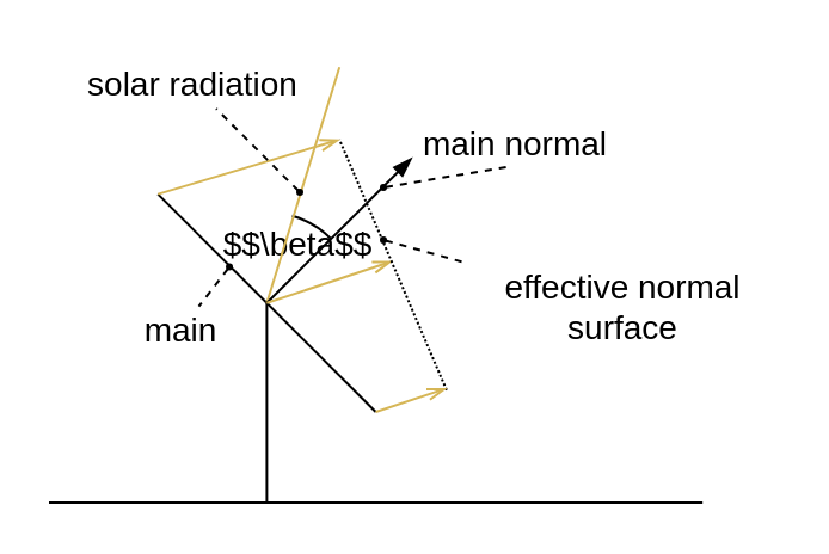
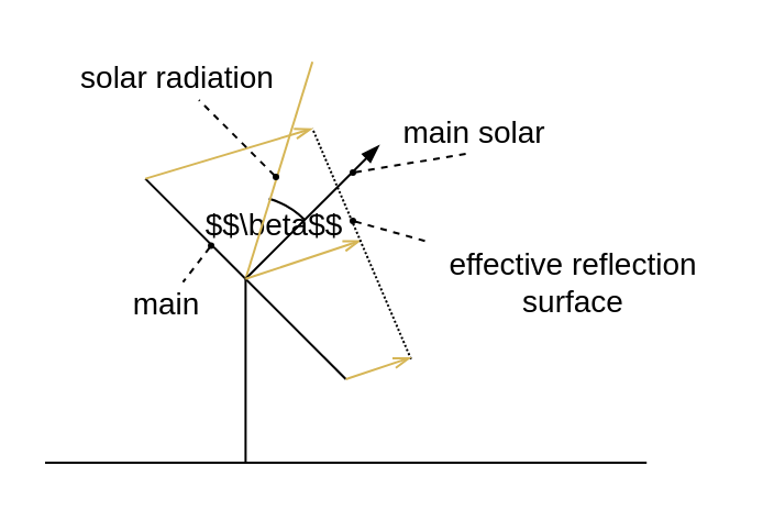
- <mxCell id="12" value="main normal" style="text;html=1;align=center;verticalAlign=middle;resizable=0;points=[];autosize=1;fontSize=14;" parent="2" vertex="1"><mxGeometry x="150.0" y="30" width="90" height="20" as="geometry" /></mxCell>
+ <mxCell id="12" value="main solar" style="text;html=1;align=center;verticalAlign=middle;resizable=0;points=[];autosize=1;fontSize=14;" parent="2" vertex="1"><mxGeometry x="150.0" y="30" width="90" height="20" as="geometry" /></mxCell>
- <mxCell id="14" value="effective normal &lt;br&gt;surface" style="text;html=1;align=center;verticalAlign=middle;resizable=0;points=[];autosize=1;fontSize=14;" parent="2" vertex="1"><mxGeometry x="175" y="87.8" width="130" height="40" as="geometry" /></mxCell>
+ <mxCell id="14" value="effective reflection &lt;br&gt;surface" style="text;html=1;align=center;verticalAlign=middle;resizable=0;points=[];autosize=1;fontSize=14;" parent="2" vertex="1"><mxGeometry x="175" y="87.8" width="130" height="40" as="geometry" /></mxCell>
